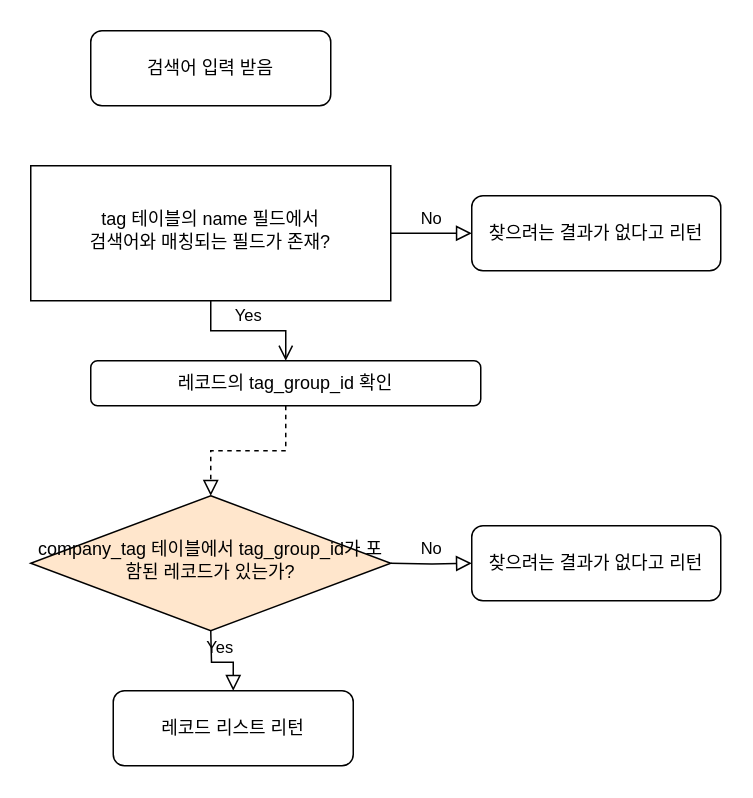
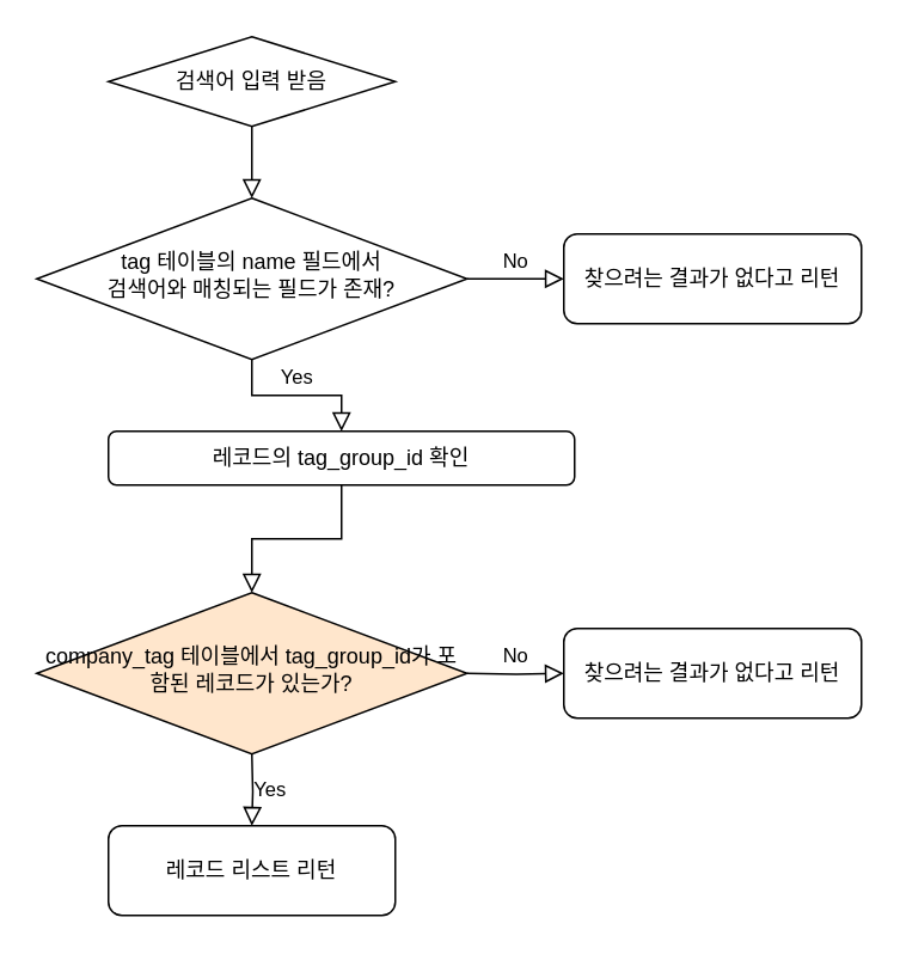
- <mxCell id="3" value="검색어 입력 받음" style="rounded=1;whiteSpace=wrap;html=1;fontSize=12;glass=0;strokeWidth=1;shadow=0;" vertex="1" parent="1"><mxGeometry x="60" y="20" width="160" height="50" as="geometry" /></mxCell>
+ <mxCell id="3" value="검색어 입력 받음" style="rhombus;whiteSpace=wrap;html=1;fontSize=12;glass=0;strokeWidth=1;shadow=0;" vertex="1" parent="1"><mxGeometry x="60" y="20" width="160" height="50" as="geometry" /></mxCell>
+ <mxCell id="2" value="" style="rounded=0;html=1;jettySize=auto;orthogonalLoop=1;fontSize=11;endArrow=block;endFill=0;endSize=8;strokeWidth=1;shadow=0;labelBackgroundColor=none;edgeStyle=orthogonalEdgeStyle;" edge="1" parent="1" source="3" target="6"><mxGeometry relative="1" as="geometry" /></mxCell>
- <mxCell id="6" value="tag 테이블의 name 필드에서 &lt;br&gt;검색어와 매칭되는 필드가 존재?" style="whiteSpace=wrap;html=1;shadow=0;fontFamily=Helvetica;fontSize=12;align=center;strokeWidth=1;spacing=6;spacingTop=-4;rounded=0;" vertex="1" parent="1"><mxGeometry x="20" y="110" width="240" height="90" as="geometry" /></mxCell>
+ <mxCell id="6" value="tag 테이블의 name 필드에서 &lt;br&gt;검색어와 매칭되는 필드가 존재?" style="rhombus;whiteSpace=wrap;html=1;shadow=0;fontFamily=Helvetica;fontSize=12;align=center;strokeWidth=1;spacing=6;spacingTop=-4;" vertex="1" parent="1"><mxGeometry x="20" y="110" width="240" height="90" as="geometry" /></mxCell>
- <mxCell id="8" value="Yes" style="edgeStyle=orthogonalEdgeStyle;rounded=0;html=1;jettySize=auto;orthogonalLoop=1;fontSize=11;endArrow=open;endFill=0;endSize=8;strokeWidth=1;shadow=0;labelBackgroundColor=none;exitX=0.5;exitY=1;exitDx=0;exitDy=0;entryX=0.5;entryY=0;entryDx=0;entryDy=0;" edge="1" parent="1" source="6" target="9"><mxGeometry y="10" relative="1" as="geometry"><mxPoint as="offset" /><mxPoint x="140" y="210" as="sourcePoint" /></mxGeometry></mxCell>
+ <mxCell id="8" value="Yes" style="edgeStyle=orthogonalEdgeStyle;rounded=0;html=1;jettySize=auto;orthogonalLoop=1;fontSize=11;endArrow=block;endFill=0;endSize=8;strokeWidth=1;shadow=0;labelBackgroundColor=none;exitX=0.5;exitY=1;exitDx=0;exitDy=0;entryX=0.5;entryY=0;entryDx=0;entryDy=0;" edge="1" parent="1" source="6" target="9"><mxGeometry y="10" relative="1" as="geometry"><mxPoint as="offset" /><mxPoint x="140" y="210" as="sourcePoint" /></mxGeometry></mxCell>
- <mxCell id="4" value="" style="rounded=0;html=1;jettySize=auto;orthogonalLoop=1;fontSize=11;endArrow=block;endFill=0;endSize=8;strokeWidth=1;shadow=0;labelBackgroundColor=none;edgeStyle=orthogonalEdgeStyle;exitX=0.5;exitY=1;exitDx=0;exitDy=0;entryX=0.5;entryY=0;entryDx=0;entryDy=0;dashed=1;" edge="1" parent="1" source="9" target="10"><mxGeometry y="20" relative="1" as="geometry"><mxPoint as="offset" /><mxPoint x="650" y="220" as="sourcePoint" /><mxPoint x="140" y="330" as="targetPoint" /></mxGeometry></mxCell>
+ <mxCell id="4" value="" style="rounded=0;html=1;jettySize=auto;orthogonalLoop=1;fontSize=11;endArrow=block;endFill=0;endSize=8;strokeWidth=1;shadow=0;labelBackgroundColor=none;edgeStyle=orthogonalEdgeStyle;exitX=0.5;exitY=1;exitDx=0;exitDy=0;entryX=0.5;entryY=0;entryDx=0;entryDy=0;" edge="1" parent="1" source="9" target="10"><mxGeometry y="20" relative="1" as="geometry"><mxPoint as="offset" /><mxPoint x="650" y="220" as="sourcePoint" /><mxPoint x="140" y="330" as="targetPoint" /></mxGeometry></mxCell>
- <mxCell id="14" value="레코드 리스트 리턴" style="rounded=1;whiteSpace=wrap;html=1;fontSize=12;glass=0;strokeWidth=1;shadow=0;" vertex="1" parent="1"><mxGeometry x="75" y="460" width="160" height="50" as="geometry" /></mxCell>
+ <mxCell id="14" value="레코드 리스트 리턴" style="rounded=1;whiteSpace=wrap;html=1;fontSize=12;glass=0;strokeWidth=1;shadow=0;" vertex="1" parent="1"><mxGeometry x="60" y="460" width="160" height="50" as="geometry" /></mxCell>
